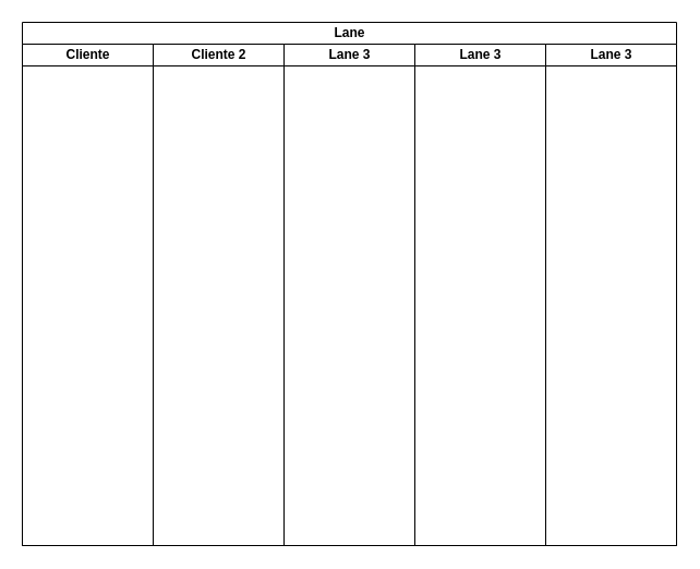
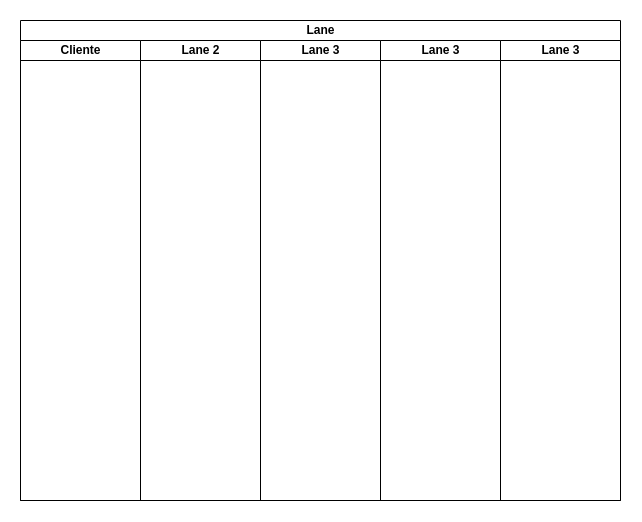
- <mxCell id="4" value="Cliente 2" style="swimlane;startSize=20;html=1;" vertex="1" parent="2"><mxGeometry x="120" y="20" width="120" height="460" as="geometry" /></mxCell>
+ <mxCell id="4" value="Lane 2" style="swimlane;startSize=20;html=1;" vertex="1" parent="2"><mxGeometry x="120" y="20" width="120" height="460" as="geometry" /></mxCell>
